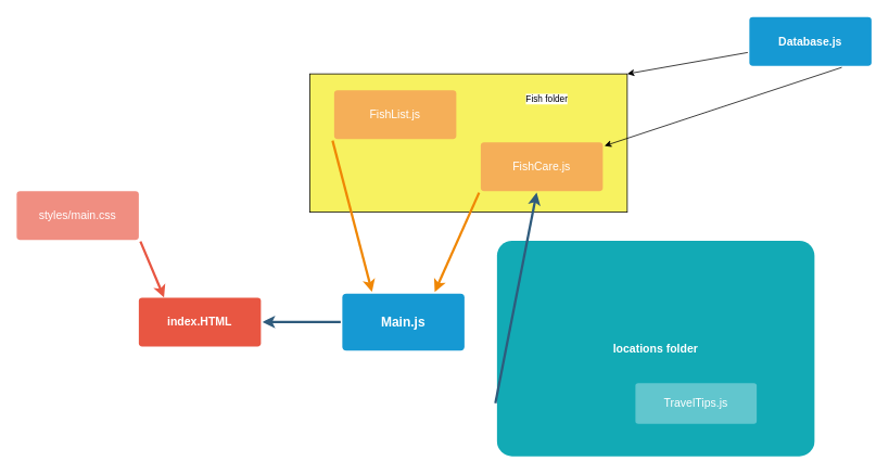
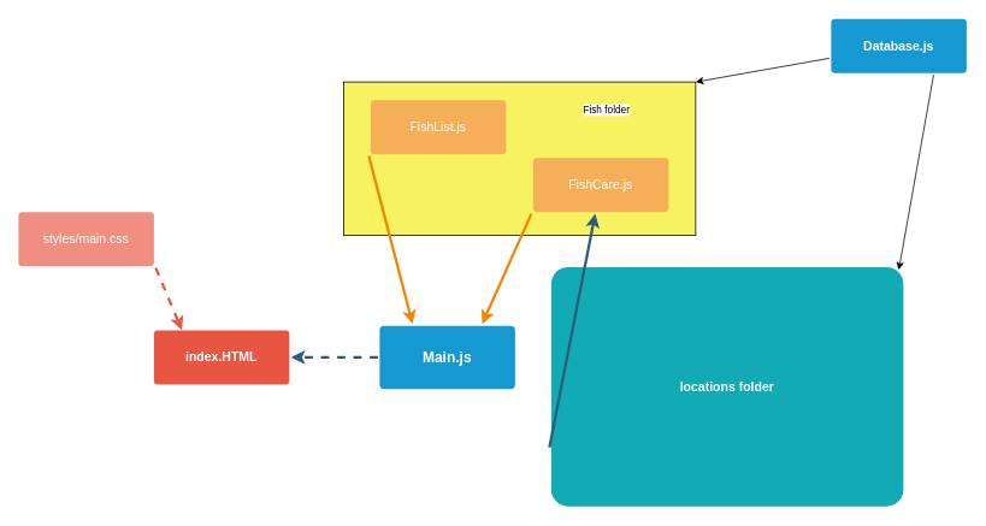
- <mxCell id="10" style="edgeStyle=none;html=1;exitX=0.75;exitY=1;exitDx=0;exitDy=0;" edge="1" parent="1" source="11" target="12"><mxGeometry relative="1" as="geometry" /></mxCell>
+ <mxCell id="10" style="edgeStyle=none;html=1;exitX=0.75;exitY=1;exitDx=0;exitDy=0;entryX=0.982;entryY=0.019;entryDx=0;entryDy=0;entryPerimeter=0;" edge="1" parent="1" source="11" target="16"><mxGeometry relative="1" as="geometry" /></mxCell>
- <mxCell id="5" value="" style="edgeStyle=none;rounded=1;jumpStyle=none;html=1;shadow=0;labelBackgroundColor=none;startArrow=none;startFill=0;jettySize=auto;orthogonalLoop=1;strokeColor=#E85642;strokeWidth=3;fontFamily=Helvetica;fontSize=14;fontColor=#FFFFFF;spacing=5;fontStyle=1;fillColor=#b0e3e6;exitX=1;exitY=1;exitDx=0;exitDy=0;entryX=0.214;entryY=0.031;entryDx=0;entryDy=0;entryPerimeter=0;" edge="1" parent="1" source="7" target="6"><mxGeometry relative="1" as="geometry"><Array as="points"><mxPoint x="199" y="360" /></Array></mxGeometry></mxCell>
+ <mxCell id="5" value="" style="edgeStyle=none;rounded=1;jumpStyle=none;html=1;shadow=0;labelBackgroundColor=none;startArrow=none;startFill=0;jettySize=auto;orthogonalLoop=1;strokeColor=#E85642;strokeWidth=3;fontFamily=Helvetica;fontSize=14;fontColor=#FFFFFF;spacing=5;fontStyle=1;fillColor=#b0e3e6;exitX=1;exitY=1;exitDx=0;exitDy=0;entryX=0.214;entryY=0.031;entryDx=0;entryDy=0;entryPerimeter=0;dashed=1;" edge="1" parent="1" source="7" target="6"><mxGeometry relative="1" as="geometry"><Array as="points"><mxPoint x="199" y="360" /></Array></mxGeometry></mxCell>
- <mxCell id="3" value="" style="edgeStyle=none;rounded=0;jumpStyle=none;html=1;shadow=0;labelBackgroundColor=none;startArrow=none;startFill=0;endArrow=classic;endFill=1;jettySize=auto;orthogonalLoop=1;strokeColor=#2F5B7C;strokeWidth=3;fontFamily=Helvetica;fontSize=16;fontColor=#23445D;spacing=5;" edge="1" parent="1" source="4" target="6"><mxGeometry relative="1" as="geometry" /></mxCell>
+ <mxCell id="3" value="" style="edgeStyle=none;rounded=0;jumpStyle=none;html=1;shadow=0;labelBackgroundColor=none;startArrow=none;startFill=0;endArrow=classic;endFill=1;jettySize=auto;orthogonalLoop=1;strokeColor=#2F5B7C;strokeWidth=3;fontFamily=Helvetica;fontSize=16;fontColor=#23445D;spacing=5;dashed=1;" edge="1" parent="1" source="4" target="6"><mxGeometry relative="1" as="geometry" /></mxCell>
- <mxCell id="17" value="TravelTips.js" style="rounded=1;whiteSpace=wrap;html=1;shadow=0;labelBackgroundColor=none;strokeColor=none;strokeWidth=3;fillColor=#61c6ce;fontFamily=Helvetica;fontSize=14;fontColor=#FFFFFF;align=center;spacing=5;fontStyle=0;arcSize=7;perimeterSpacing=2;" vertex="1" parent="1"><mxGeometry x="780" y="470" width="149" height="50" as="geometry" /></mxCell>
